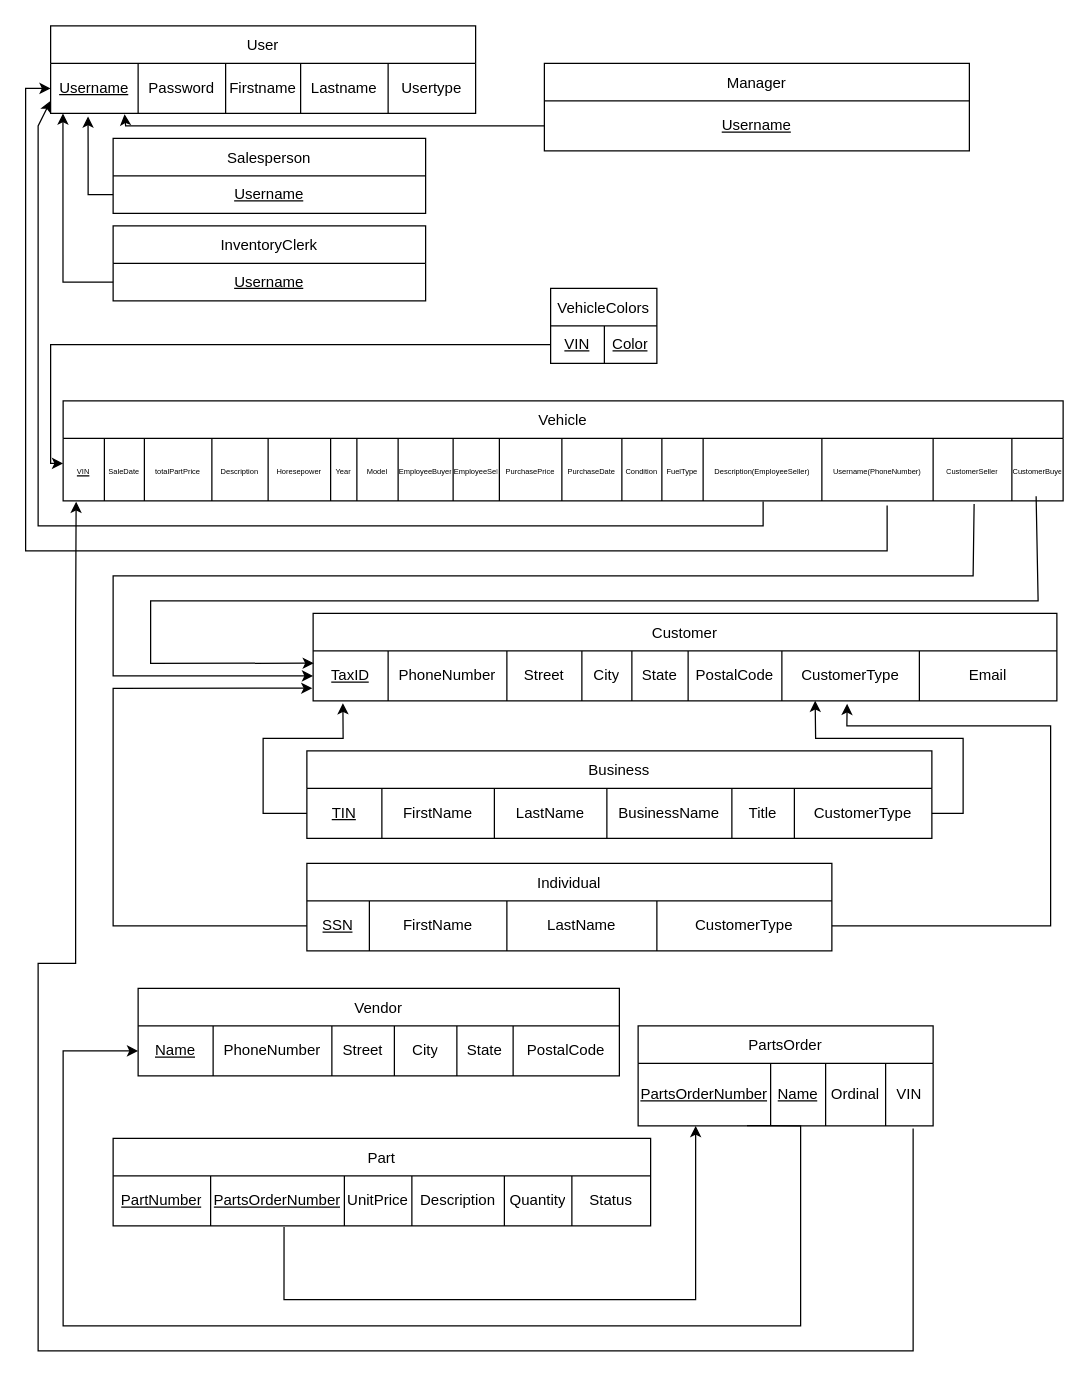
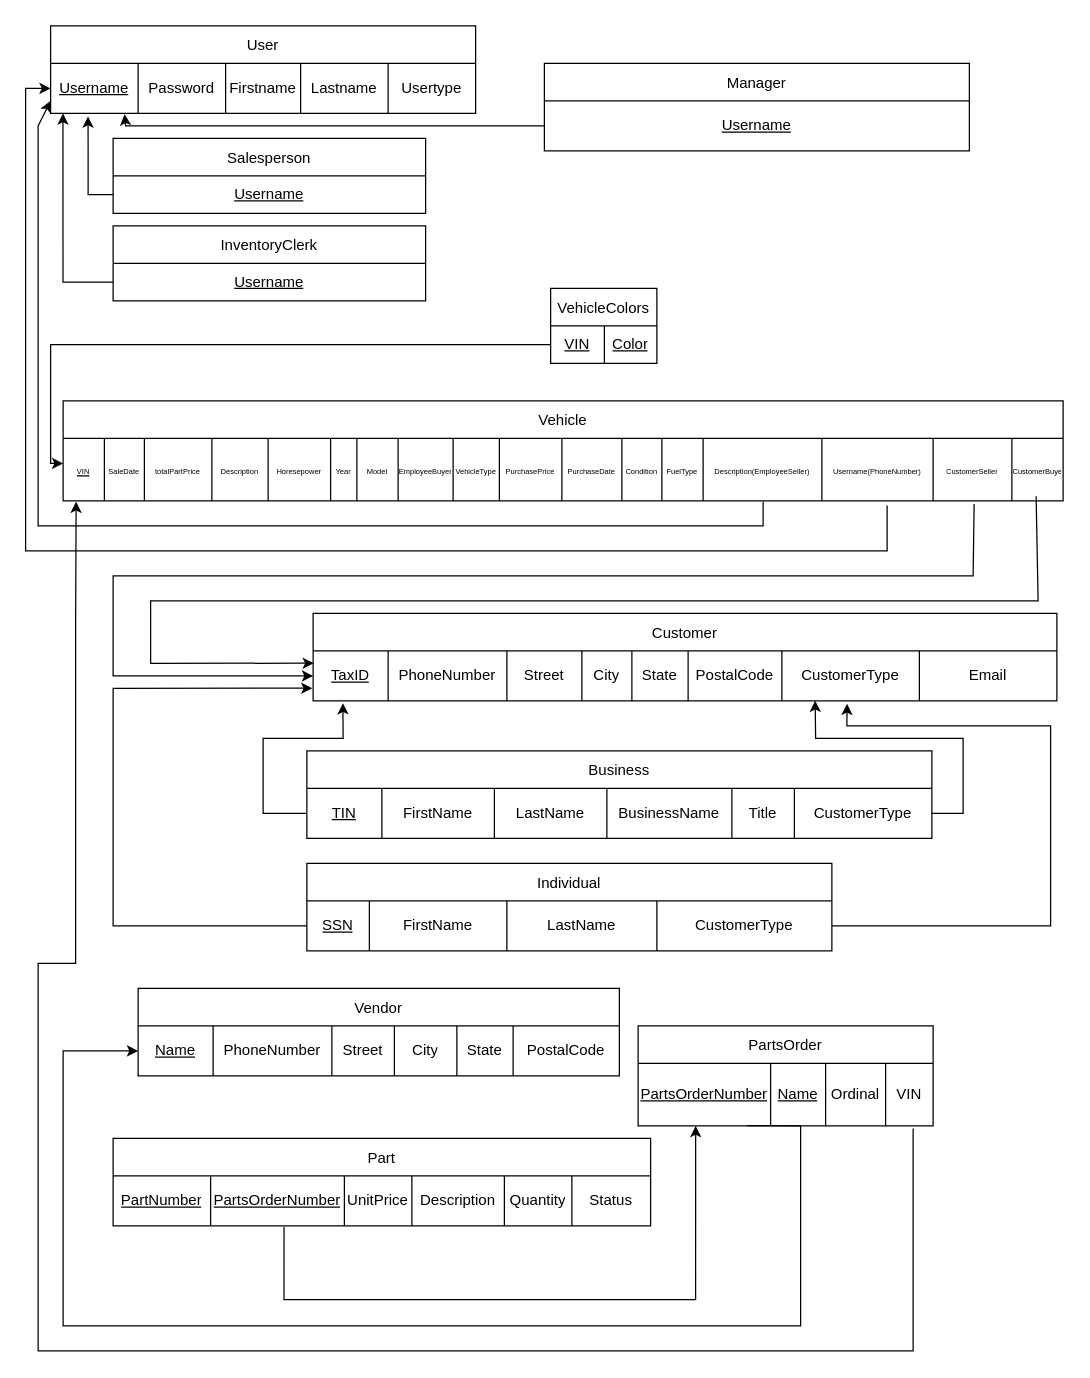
- <mxCell id="58" value="&lt;font style=&quot;font-size: 6px;&quot;&gt;EmployeeSeller&lt;/font&gt;" style="shape=partialRectangle;html=1;whiteSpace=wrap;connectable=0;strokeColor=inherit;overflow=hidden;fillColor=none;top=0;left=0;bottom=0;right=0;pointerEvents=1;" parent="49" vertex="1"><mxGeometry x="312" width="37" height="50" as="geometry"><mxRectangle width="37" height="50" as="alternateBounds" /></mxGeometry></mxCell>
+ <mxCell id="58" value="&lt;font style=&quot;font-size: 6px;&quot;&gt;VehicleType&lt;/font&gt;" style="shape=partialRectangle;html=1;whiteSpace=wrap;connectable=0;strokeColor=inherit;overflow=hidden;fillColor=none;top=0;left=0;bottom=0;right=0;pointerEvents=1;" parent="49" vertex="1"><mxGeometry x="312" width="37" height="50" as="geometry"><mxRectangle width="37" height="50" as="alternateBounds" /></mxGeometry></mxCell>
